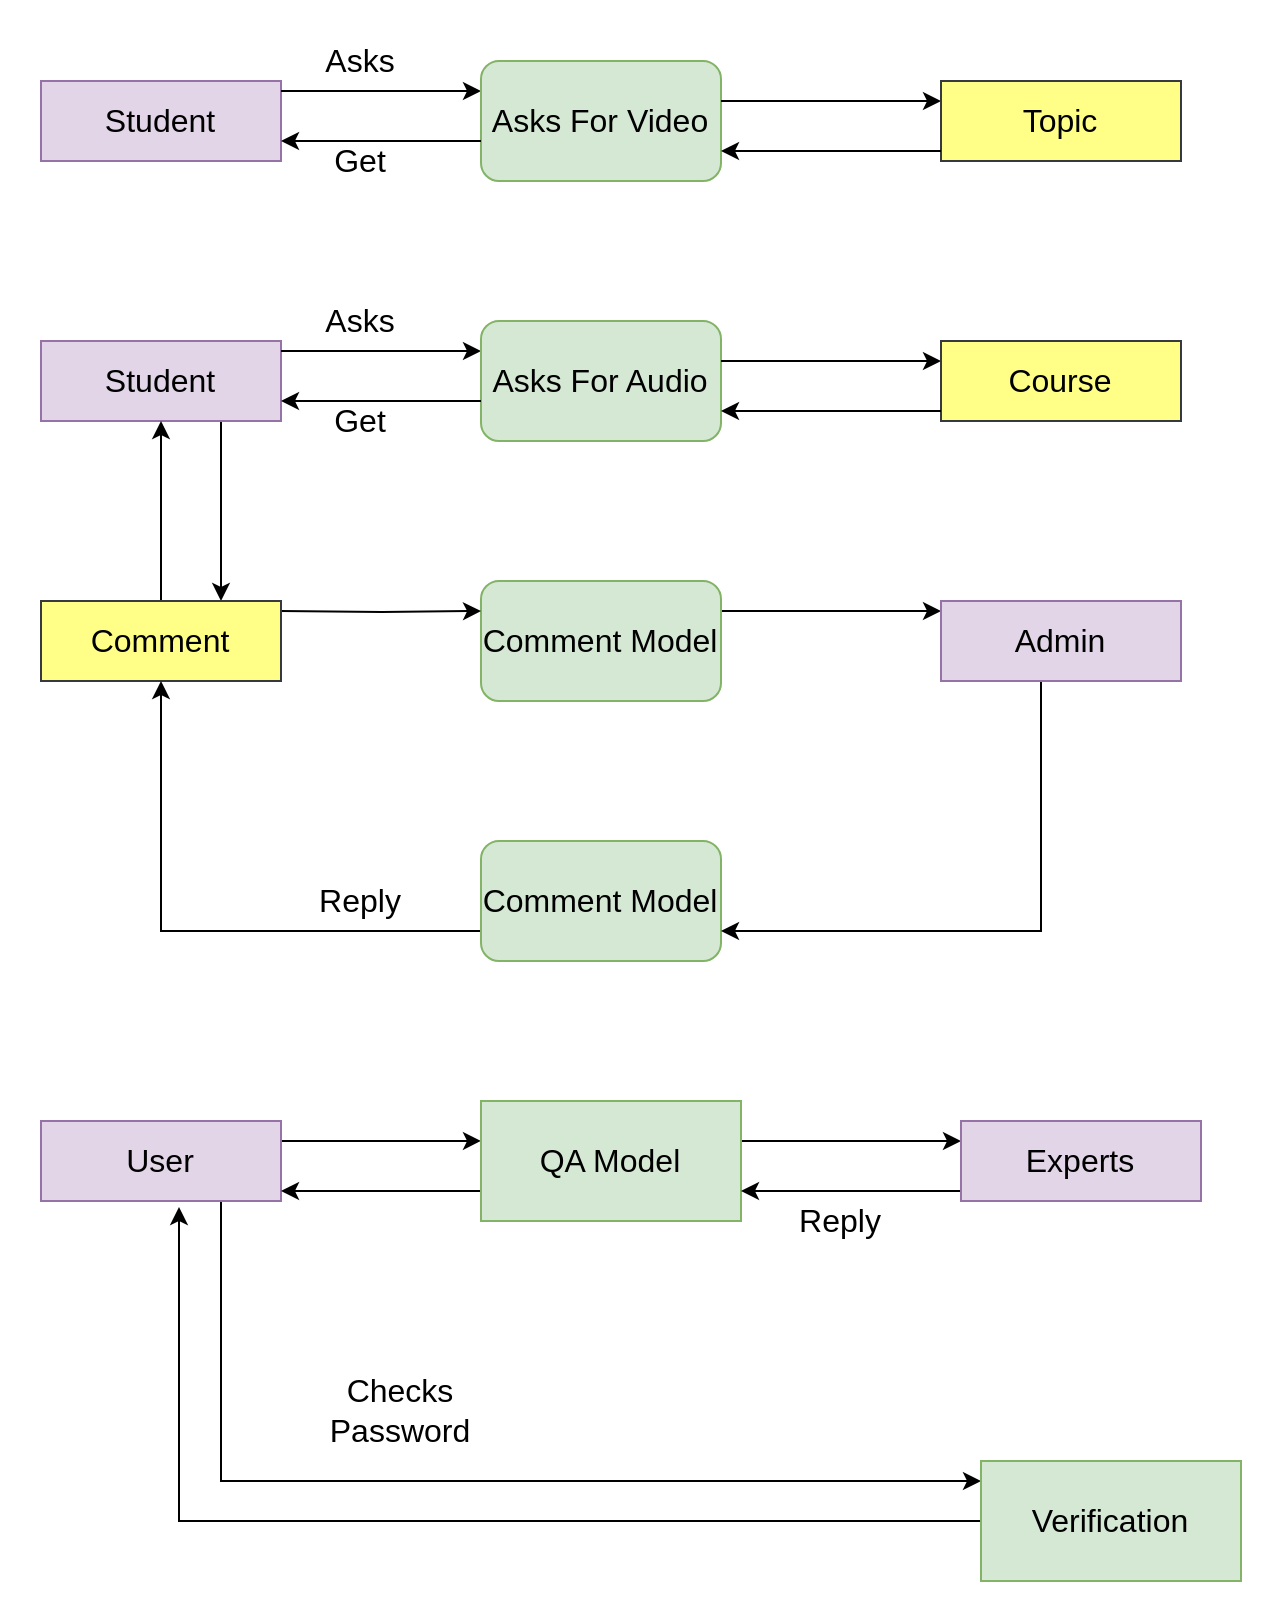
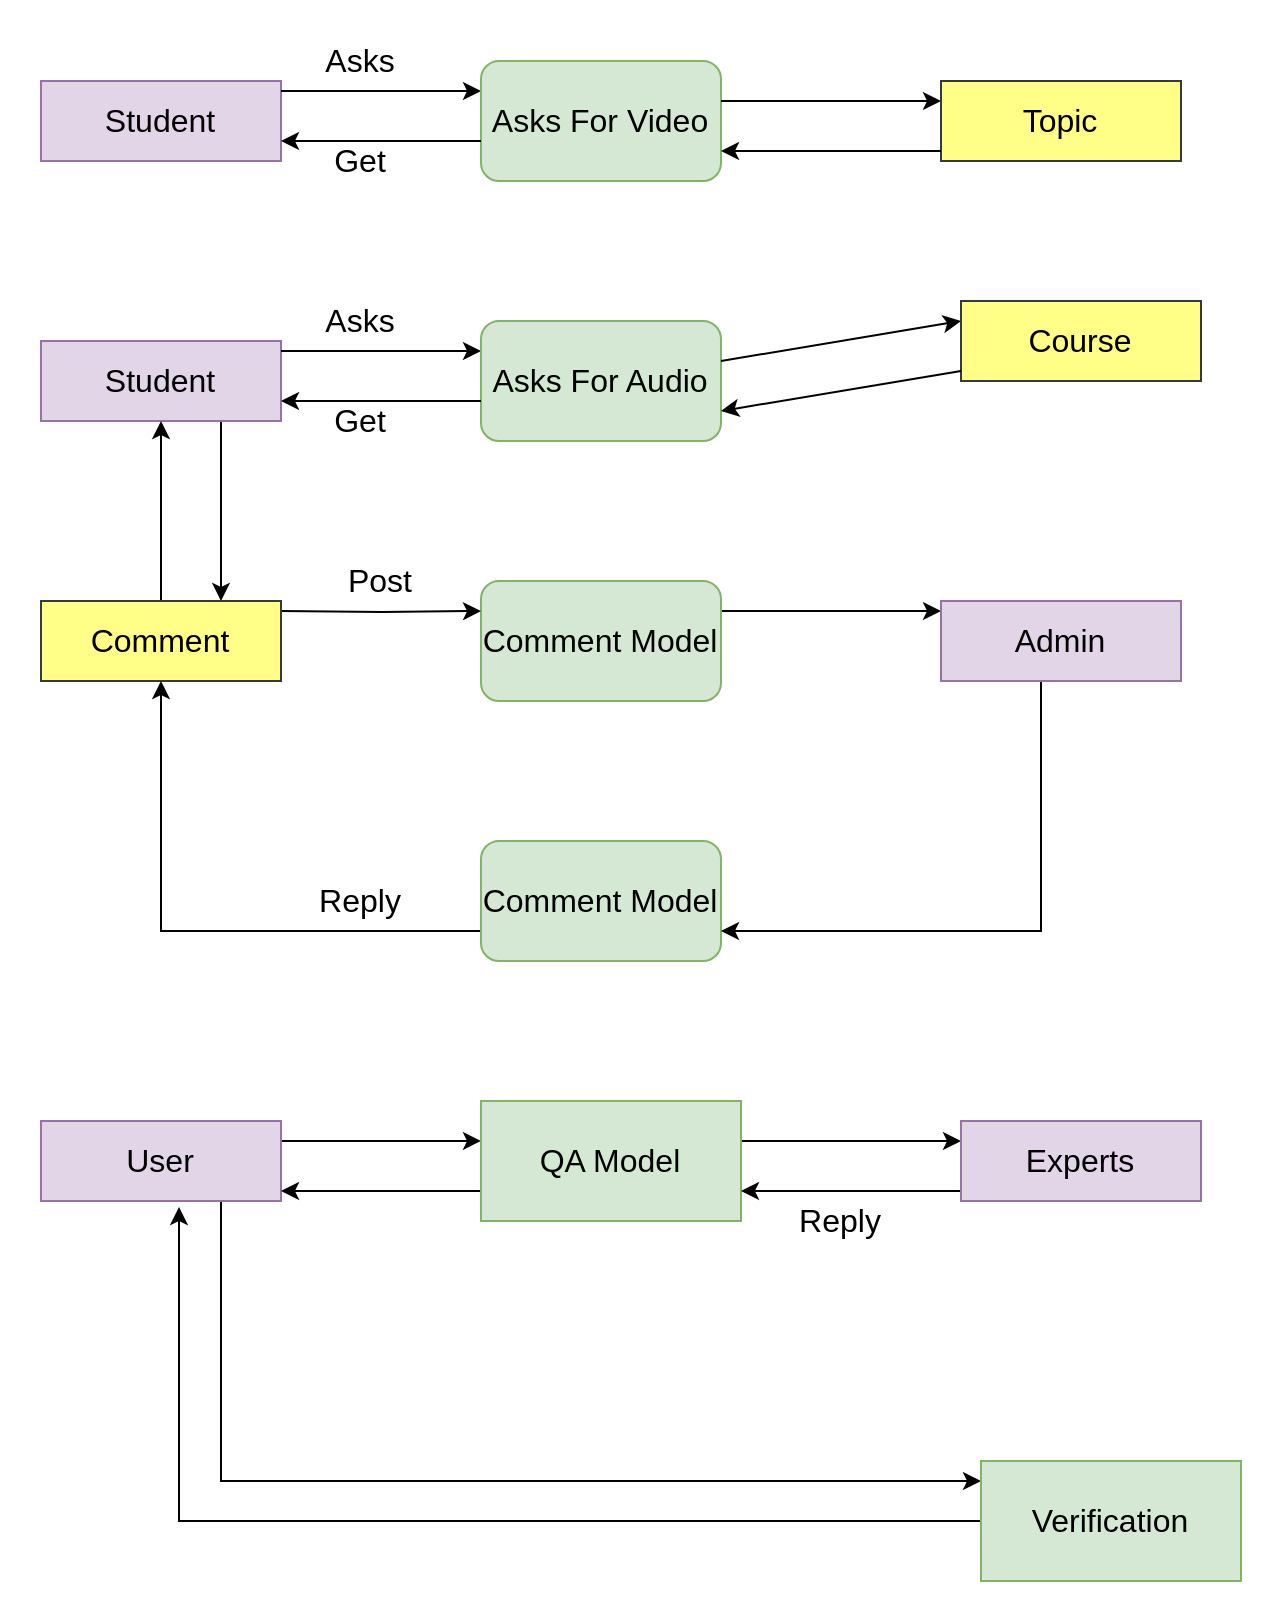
- <mxCell id="16" value="Course" style="rounded=0;whiteSpace=wrap;html=1;fontSize=16;fillColor=#ffff88;strokeColor=#36393d;" vertex="1" parent="1"><mxGeometry x="470" y="170" width="120" height="40" as="geometry" /></mxCell>
+ <mxCell id="16" value="Course" style="rounded=0;whiteSpace=wrap;html=1;fontSize=16;fillColor=#ffff88;strokeColor=#36393d;" vertex="1" parent="1"><mxGeometry x="480" y="150" width="120" height="40" as="geometry" /></mxCell>
+ <mxCell id="30" value="Post" style="text;html=1;strokeColor=none;fillColor=none;align=center;verticalAlign=middle;whiteSpace=wrap;rounded=0;fontSize=16;" vertex="1" parent="1"><mxGeometry x="160" y="280" width="60" height="20" as="geometry" /></mxCell>
- <mxCell id="43" value="Checks Password" style="text;html=1;strokeColor=none;fillColor=none;align=center;verticalAlign=middle;whiteSpace=wrap;rounded=0;fontSize=16;" vertex="1" parent="1"><mxGeometry x="170" y="690" width="60" height="30" as="geometry" /></mxCell>
